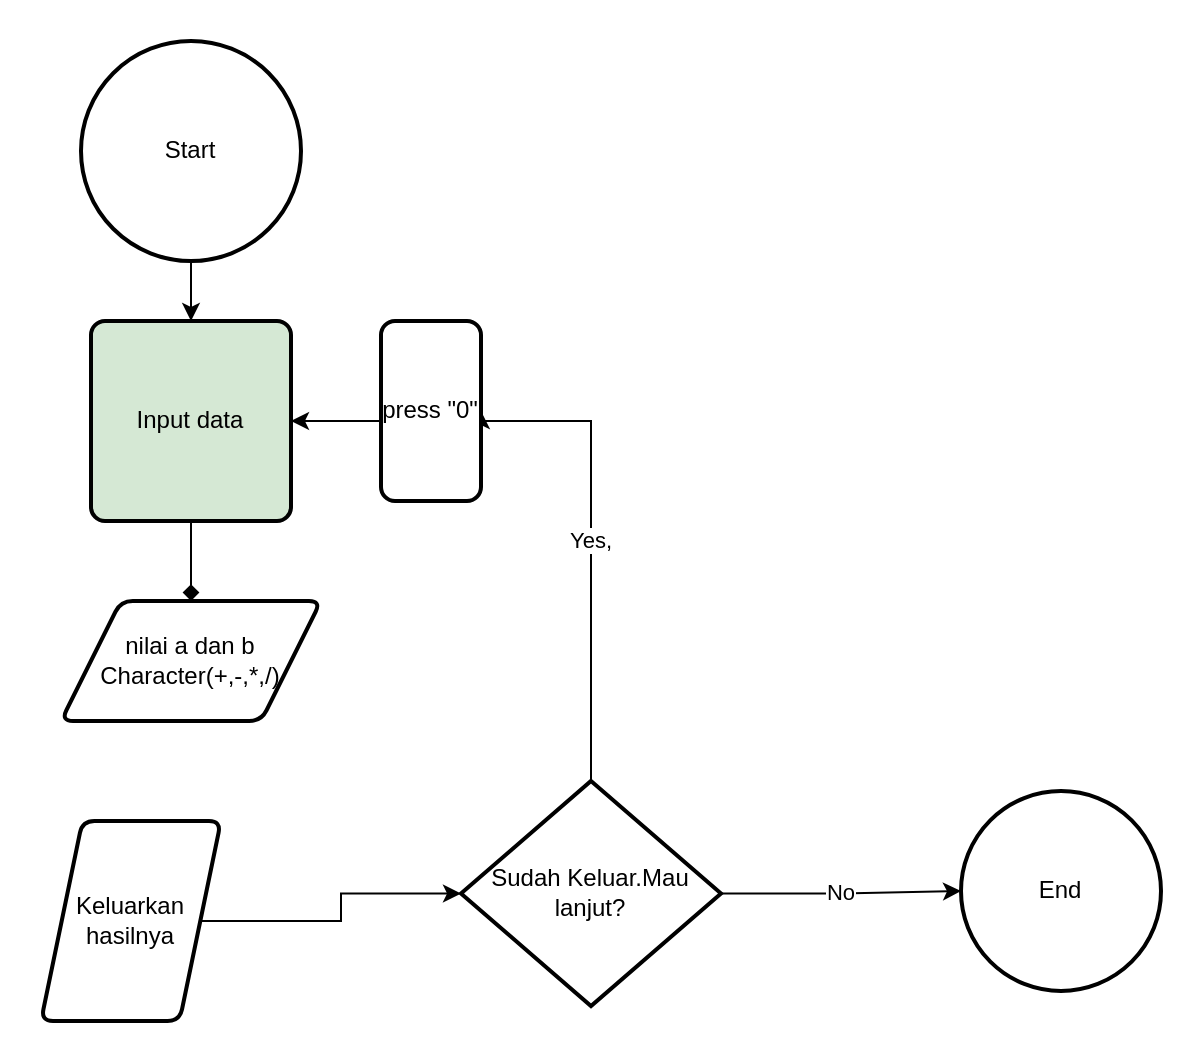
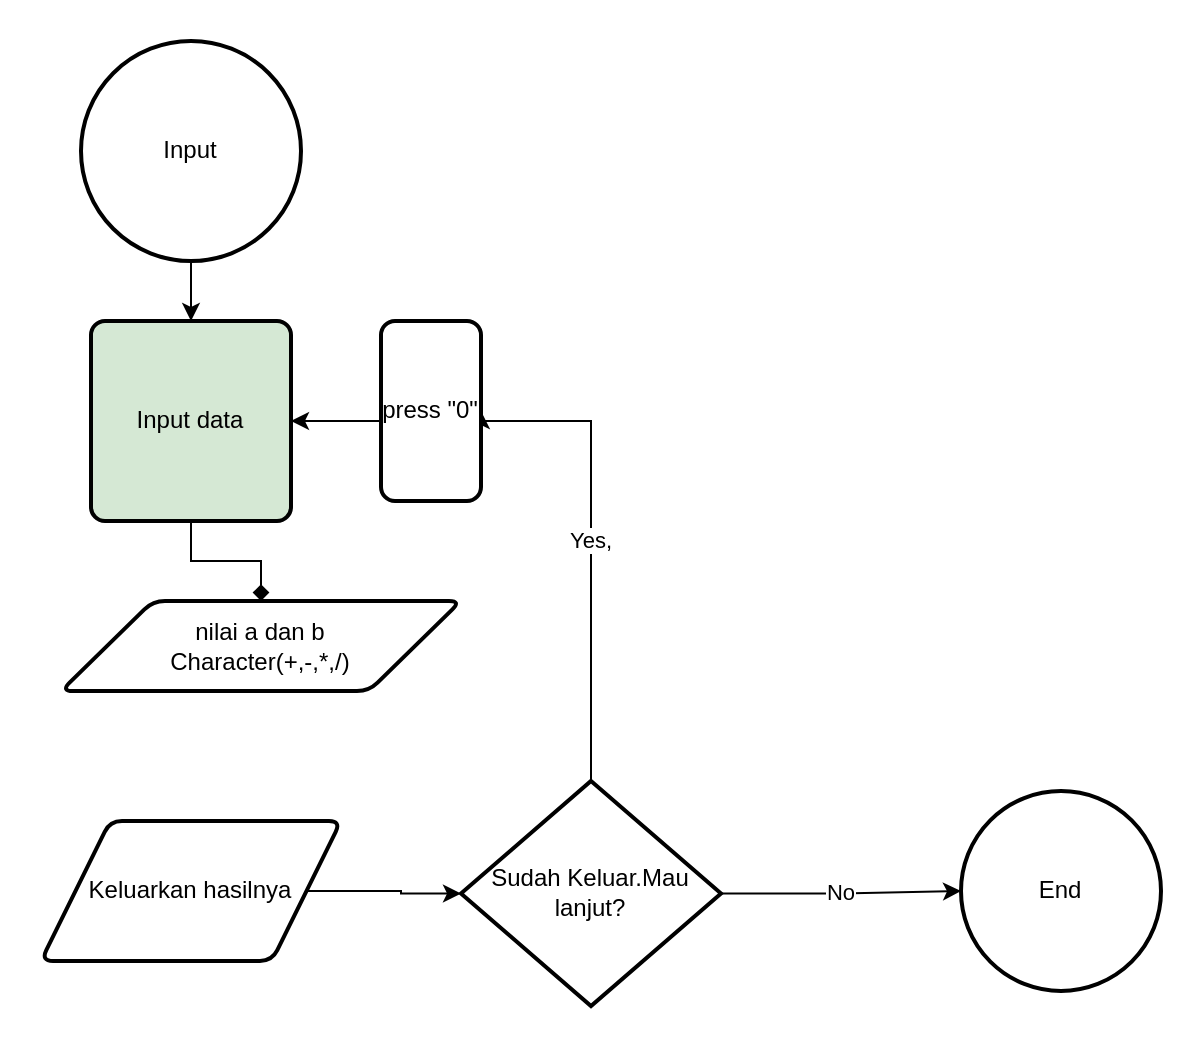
- <mxCell id="3" value="Start&lt;br&gt;" style="strokeWidth=2;html=1;shape=mxgraph.flowchart.start_2;whiteSpace=wrap;" vertex="1" parent="1"><mxGeometry x="40" y="20" width="110" height="110" as="geometry" /></mxCell>
+ <mxCell id="3" value="Input&lt;br&gt;" style="strokeWidth=2;html=1;shape=mxgraph.flowchart.start_2;whiteSpace=wrap;" vertex="1" parent="1"><mxGeometry x="40" y="20" width="110" height="110" as="geometry" /></mxCell>
- <mxCell id="4" value="nilai a dan b&lt;br&gt;Character(+,-,*,/)" style="shape=parallelogram;html=1;strokeWidth=2;perimeter=parallelogramPerimeter;whiteSpace=wrap;rounded=1;arcSize=12;size=0.23;" vertex="1" parent="1"><mxGeometry x="30" y="300" width="130" height="60" as="geometry" /></mxCell>
+ <mxCell id="4" value="nilai a dan b&lt;br&gt;Character(+,-,*,/)" style="shape=parallelogram;html=1;strokeWidth=2;perimeter=parallelogramPerimeter;whiteSpace=wrap;rounded=1;arcSize=12;size=0.23;" vertex="1" parent="1"><mxGeometry x="30" y="300" width="200" height="45" as="geometry" /></mxCell>
- <mxCell id="8" value="Keluarkan hasilnya" style="shape=parallelogram;html=1;strokeWidth=2;perimeter=parallelogramPerimeter;whiteSpace=wrap;rounded=1;arcSize=12;size=0.23;" vertex="1" parent="1"><mxGeometry x="20" y="410" width="90" height="100" as="geometry" /></mxCell>
+ <mxCell id="8" value="Keluarkan hasilnya" style="shape=parallelogram;html=1;strokeWidth=2;perimeter=parallelogramPerimeter;whiteSpace=wrap;rounded=1;arcSize=12;size=0.23;" vertex="1" parent="1"><mxGeometry x="20" y="410" width="150" height="70" as="geometry" /></mxCell>
